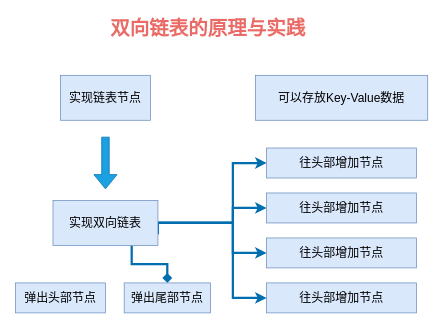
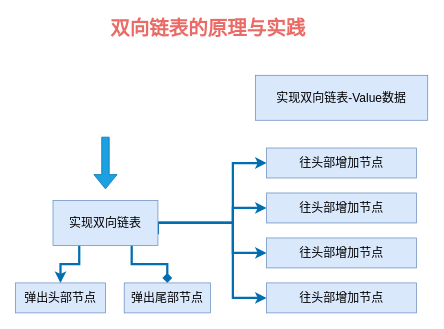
- <mxCell id="2" value="&lt;font style=&quot;font-size: 16px&quot;&gt;实现链表节点&lt;/font&gt;" style="rounded=0;whiteSpace=wrap;html=1;fillColor=#dae8fc;strokeColor=#6c8ebf;" vertex="1" parent="1"><mxGeometry x="80" y="100" width="120" height="60" as="geometry" /></mxCell>
- <mxCell id="3" value="&lt;font style=&quot;font-size: 16px&quot;&gt;可以存放Key-Value数据&lt;/font&gt;" style="rounded=0;whiteSpace=wrap;html=1;fillColor=#dae8fc;strokeColor=#6c8ebf;" vertex="1" parent="1"><mxGeometry x="340" y="100" width="230" height="60" as="geometry" /></mxCell>
+ <mxCell id="3" value="&lt;font style=&quot;font-size: 16px&quot;&gt;实现双向链表-Value数据&lt;/font&gt;" style="rounded=0;whiteSpace=wrap;html=1;fillColor=#dae8fc;strokeColor=#6c8ebf;" vertex="1" parent="1"><mxGeometry x="340" y="100" width="230" height="60" as="geometry" /></mxCell>
+ <mxCell id="5" style="edgeStyle=orthogonalEdgeStyle;rounded=0;orthogonalLoop=1;jettySize=auto;html=1;exitX=0.25;exitY=1;exitDx=0;exitDy=0;entryX=0.5;entryY=0;entryDx=0;entryDy=0;strokeWidth=3;fillColor=#1ba1e2;strokeColor=#006EAF;" edge="1" parent="1" source="11" target="16"><mxGeometry relative="1" as="geometry" /></mxCell>
